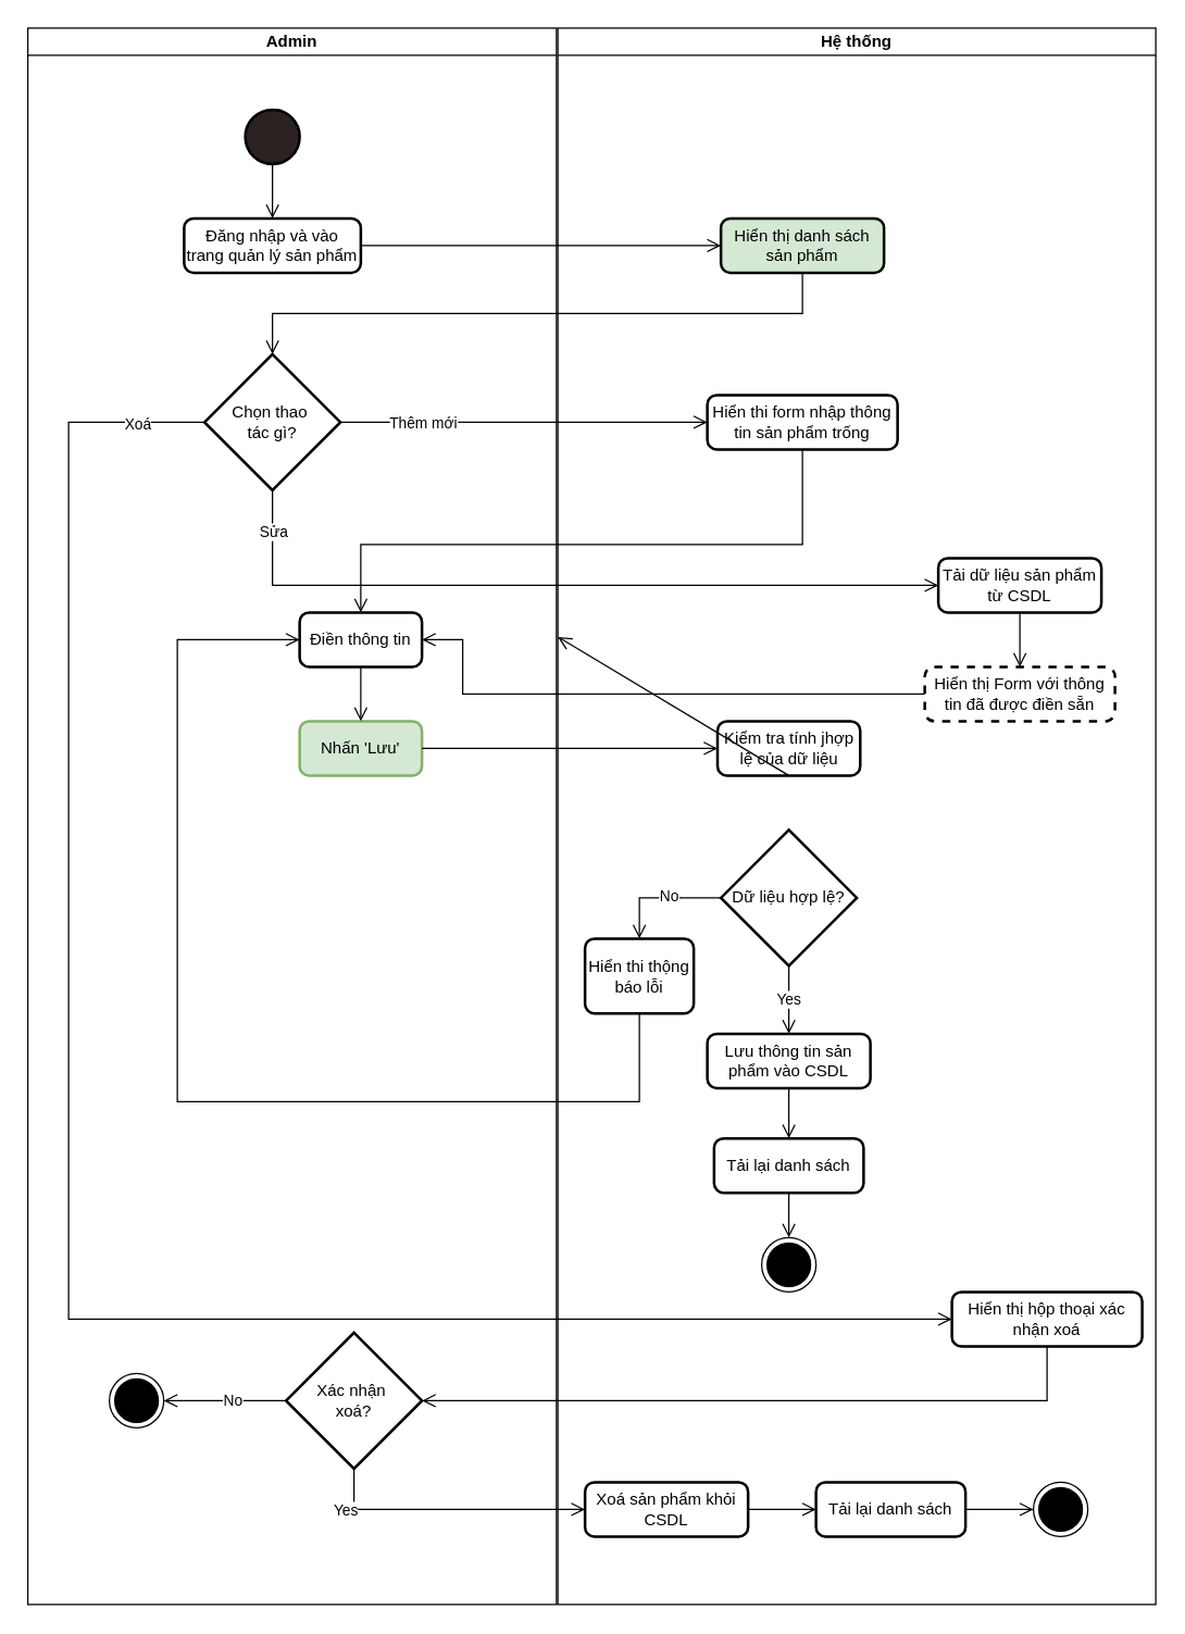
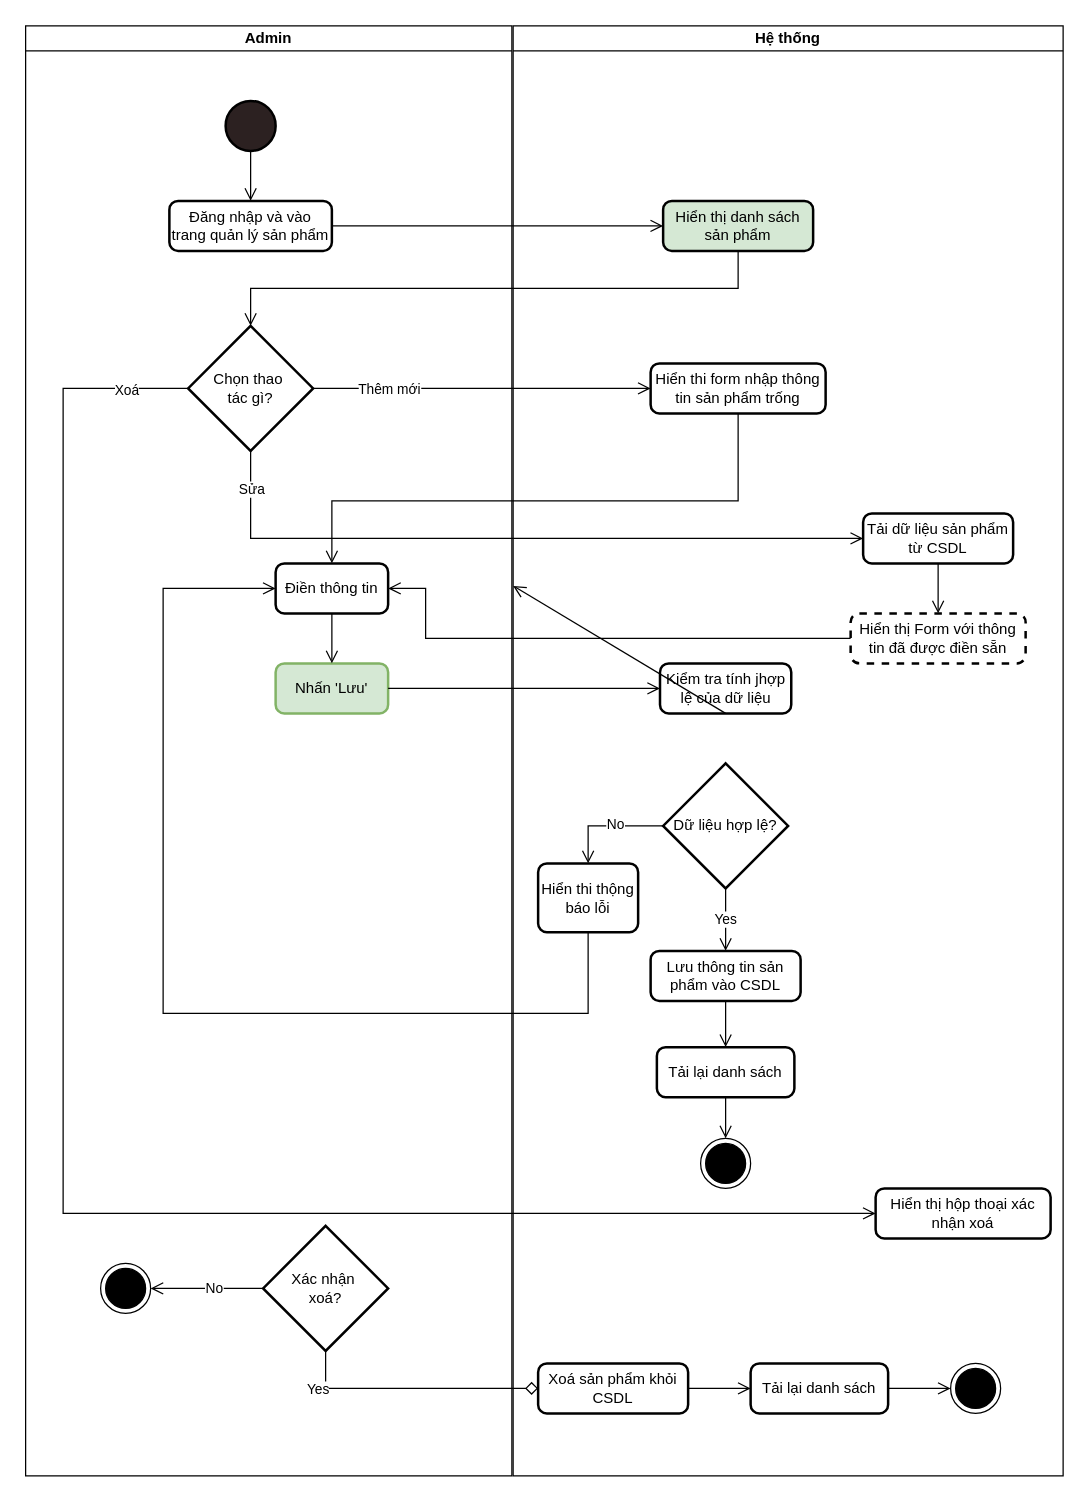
- <mxCell id="42" value="" style="endArrow=open;startArrow=none;endFill=0;startFill=0;endSize=8;html=1;verticalAlign=bottom;labelBackgroundColor=none;strokeWidth=1;rounded=0;entryX=1;entryY=0.5;entryDx=0;entryDy=0;exitX=0.5;exitY=1;exitDx=0;exitDy=0;entryPerimeter=0;" edge="1" parent="1" source="40" target="41"><mxGeometry width="160" relative="1" as="geometry"><mxPoint x="960" y="470" as="sourcePoint" /><mxPoint x="960" y="510" as="targetPoint" /><Array as="points"><mxPoint x="770" y="1030" /></Array></mxGeometry></mxCell>
- <mxCell id="46" value="" style="endArrow=open;startArrow=none;endFill=0;startFill=0;endSize=8;html=1;verticalAlign=bottom;labelBackgroundColor=none;strokeWidth=1;rounded=0;exitX=0.5;exitY=1;exitDx=0;exitDy=0;exitPerimeter=0;entryX=0;entryY=0.5;entryDx=0;entryDy=0;" edge="1" parent="1" source="41" target="48"><mxGeometry width="160" relative="1" as="geometry"><mxPoint x="246" y="980" as="sourcePoint" /><mxPoint x="260" y="1140" as="targetPoint" /><Array as="points"><mxPoint x="260" y="1110" /></Array></mxGeometry></mxCell>
+ <mxCell id="46" value="" style="endArrow=diamond;startArrow=none;endFill=0;startFill=0;endSize=8;html=1;verticalAlign=bottom;labelBackgroundColor=none;strokeWidth=1;rounded=0;exitX=0.5;exitY=1;exitDx=0;exitDy=0;exitPerimeter=0;entryX=0;entryY=0.5;entryDx=0;entryDy=0;" edge="1" parent="1" source="41" target="48"><mxGeometry width="160" relative="1" as="geometry"><mxPoint x="246" y="980" as="sourcePoint" /><mxPoint x="260" y="1140" as="targetPoint" /><Array as="points"><mxPoint x="260" y="1110" /></Array></mxGeometry></mxCell>
